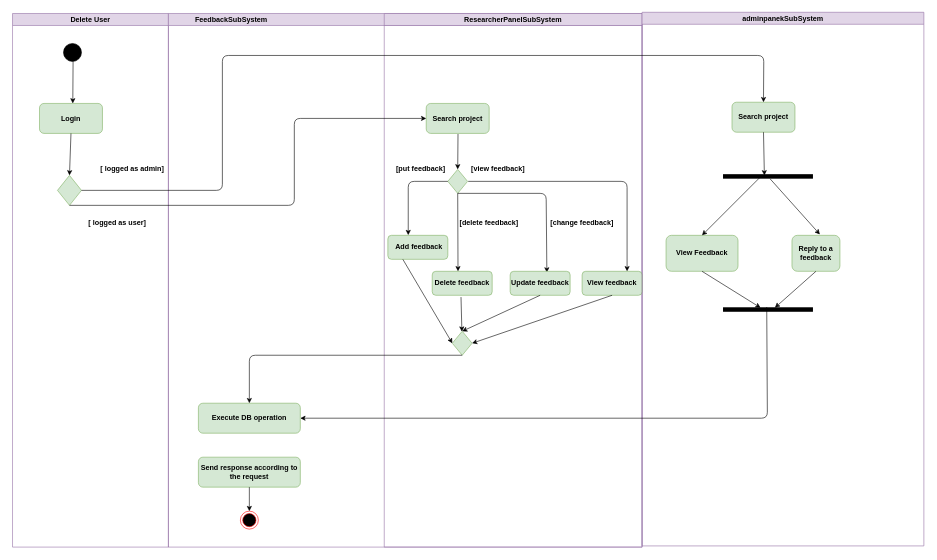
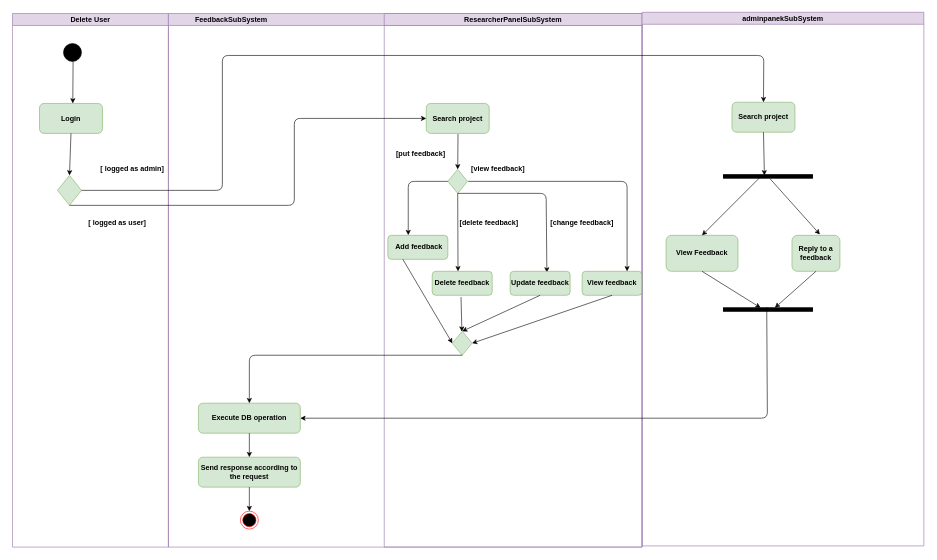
- <mxCell id="20" value="&lt;b&gt;[put feedback]&lt;/b&gt;" style="text;html=1;strokeColor=none;fillColor=none;align=center;verticalAlign=middle;whiteSpace=wrap;rounded=0;" parent="13" vertex="1"><mxGeometry x="16" y="250" width="90" height="20" as="geometry" /></mxCell>
+ <mxCell id="20" value="&lt;b&gt;[put feedback]&lt;/b&gt;" style="text;html=1;strokeColor=none;fillColor=none;align=center;verticalAlign=middle;whiteSpace=wrap;rounded=0;" parent="13" vertex="1"><mxGeometry x="16" y="225" width="90" height="20" as="geometry" /></mxCell>
+ <mxCell id="38" value="" style="endArrow=classic;html=1;exitX=0.5;exitY=1;exitDx=0;exitDy=0;entryX=0.5;entryY=0;entryDx=0;entryDy=0;" parent="11" source="12" target="37" edge="1"><mxGeometry width="50" height="50" relative="1" as="geometry"><mxPoint x="210" y="780" as="sourcePoint" /><mxPoint x="260" y="730" as="targetPoint" /></mxGeometry></mxCell>
